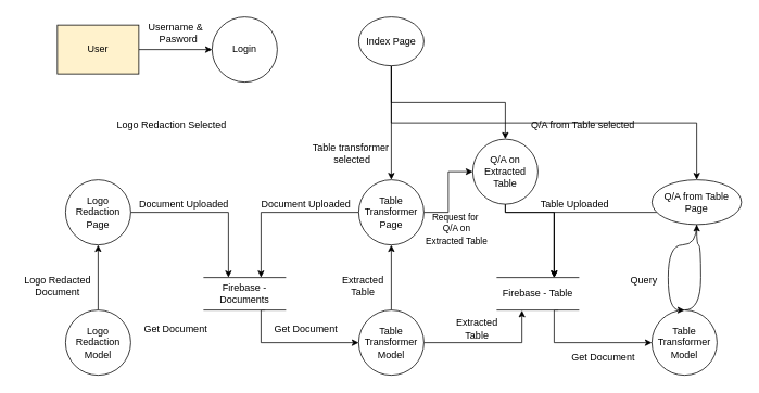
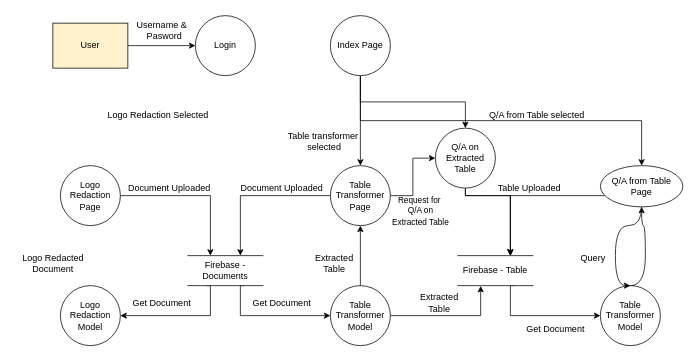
- <mxCell id="9" value="Index Page" style="shape=ellipse;html=1;dashed=0;whiteSpace=wrap;aspect=fixed;perimeter=ellipsePerimeter;" vertex="1" parent="1"><mxGeometry x="440" y="20" width="80" height="60" as="geometry" /></mxCell>
+ <mxCell id="9" value="Index Page" style="shape=ellipse;html=1;dashed=0;whiteSpace=wrap;aspect=fixed;perimeter=ellipsePerimeter;" vertex="1" parent="1"><mxGeometry x="440" y="20" width="80" height="80" as="geometry" /></mxCell>
- <mxCell id="25" style="edgeStyle=orthogonalEdgeStyle;rounded=0;orthogonalLoop=1;jettySize=auto;html=1;exitX=0.5;exitY=0;exitDx=0;exitDy=0;entryX=0.5;entryY=1;entryDx=0;entryDy=0;" edge="1" parent="1" source="26" target="11"><mxGeometry relative="1" as="geometry"><mxPoint x="130" y="310" as="targetPoint" /></mxGeometry></mxCell>
+ <mxCell id="20" style="edgeStyle=orthogonalEdgeStyle;rounded=0;orthogonalLoop=1;jettySize=auto;html=1;exitX=0.25;exitY=1;exitDx=0;exitDy=0;entryX=1;entryY=0.5;entryDx=0;entryDy=0;" edge="1" parent="1" source="22" target="26"><mxGeometry relative="1" as="geometry"><Array as="points"><mxPoint x="280" y="380" /><mxPoint x="280" y="420" /></Array></mxGeometry></mxCell>
